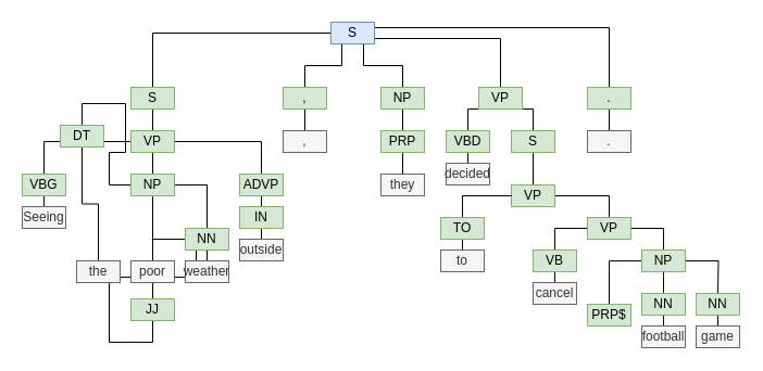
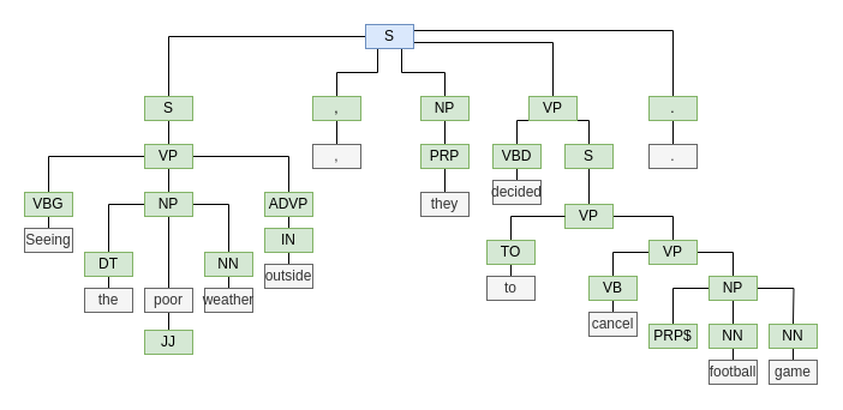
- <mxCell id="32" value="DT" style="text;html=1;strokeColor=#82b366;fillColor=#d5e8d4;align=center;verticalAlign=middle;whiteSpace=wrap;rounded=0;" vertex="1" parent="1"><mxGeometry x="55" y="115" width="40" height="20" as="geometry" /></mxCell>
+ <mxCell id="32" value="DT" style="text;html=1;strokeColor=#82b366;fillColor=#d5e8d4;align=center;verticalAlign=middle;whiteSpace=wrap;rounded=0;" vertex="1" parent="1"><mxGeometry x="70" y="210" width="40" height="20" as="geometry" /></mxCell>
- <mxCell id="69" value="PRP$" style="text;html=1;strokeColor=#82b366;fillColor=#d5e8d4;align=center;verticalAlign=middle;whiteSpace=wrap;rounded=0;" vertex="1" parent="1"><mxGeometry x="540" y="280" width="40" height="20" as="geometry" /></mxCell>
+ <mxCell id="69" value="PRP$" style="text;html=1;strokeColor=#82b366;fillColor=#d5e8d4;align=center;verticalAlign=middle;whiteSpace=wrap;rounded=0;" vertex="1" parent="1"><mxGeometry x="540" y="270" width="40" height="20" as="geometry" /></mxCell>
- <mxCell id="33" style="edgeStyle=orthogonalEdgeStyle;rounded=0;orthogonalLoop=1;jettySize=auto;html=1;exitX=0.5;exitY=1;exitDx=0;exitDy=0;entryX=0.5;entryY=0;entryDx=0;entryDy=0;endArrow=none;endFill=0;" edge="1" parent="1" source="34" target="38"><mxGeometry relative="1" as="geometry" /></mxCell>
